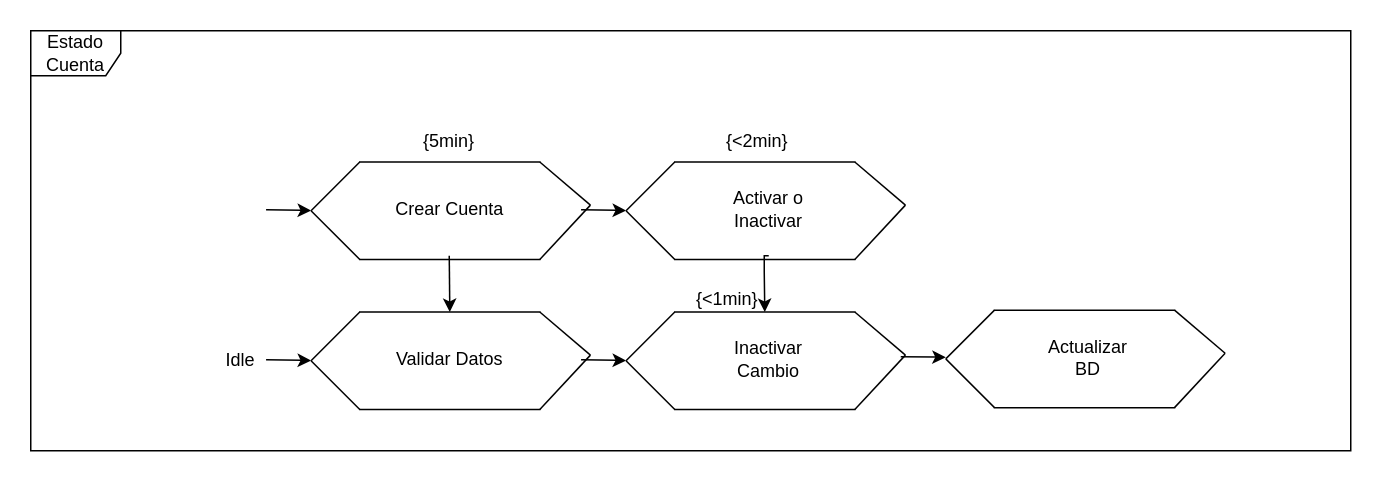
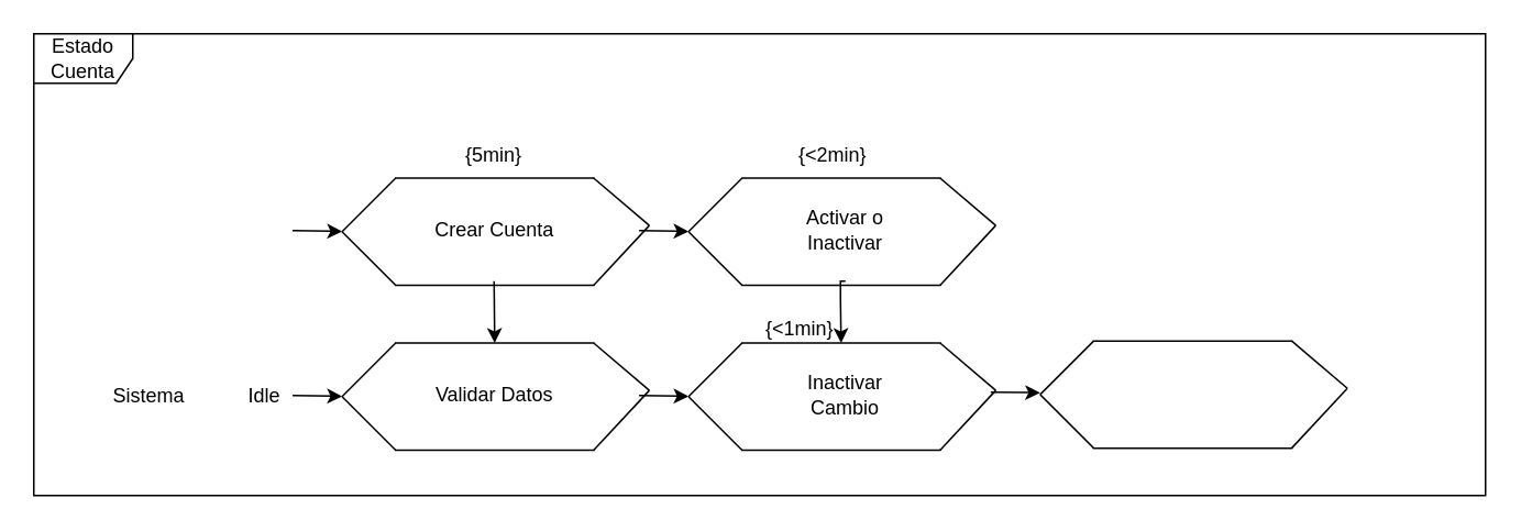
- <mxCell id="41" value="&lt;div style=&quot;&quot;&gt;&lt;span style=&quot;background-color: transparent; color: light-dark(rgb(0, 0, 0), rgb(255, 255, 255));&quot;&gt;Actualizar BD&lt;/span&gt;&lt;/div&gt;" style="text;html=1;align=center;verticalAlign=middle;whiteSpace=wrap;rounded=0;" vertex="1" parent="1"><mxGeometry x="695" y="222.5" width="60" height="30" as="geometry" /></mxCell>
+ <mxCell id="35" value="&lt;font style=&quot;vertical-align: inherit;&quot;&gt;&lt;font style=&quot;vertical-align: inherit;&quot;&gt;Sistema&lt;/font&gt;&lt;/font&gt;" style="text;html=1;align=center;verticalAlign=middle;whiteSpace=wrap;rounded=0;" vertex="1" parent="1"><mxGeometry x="60" y="225" width="60" height="30" as="geometry" /></mxCell>
